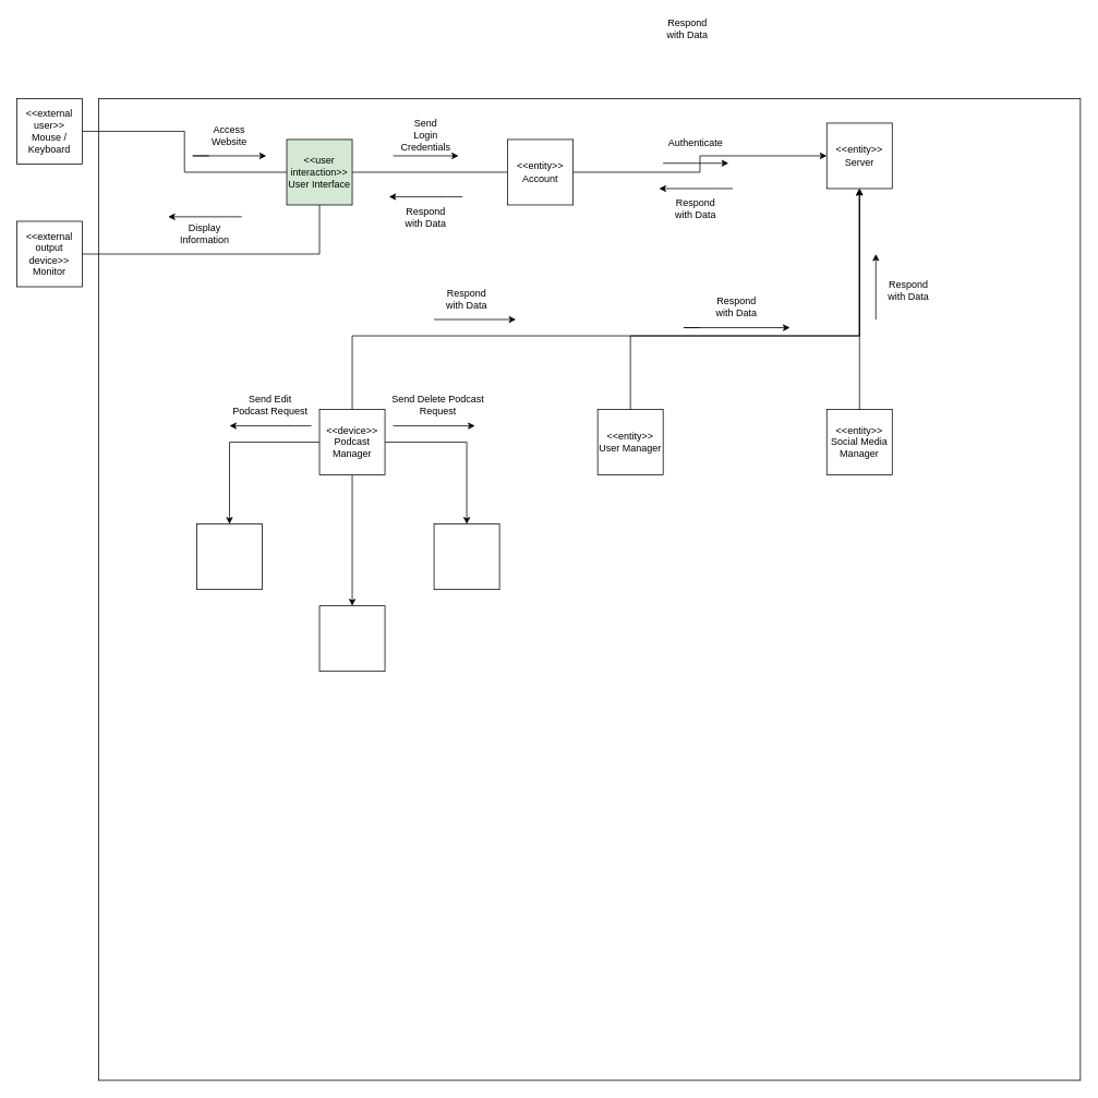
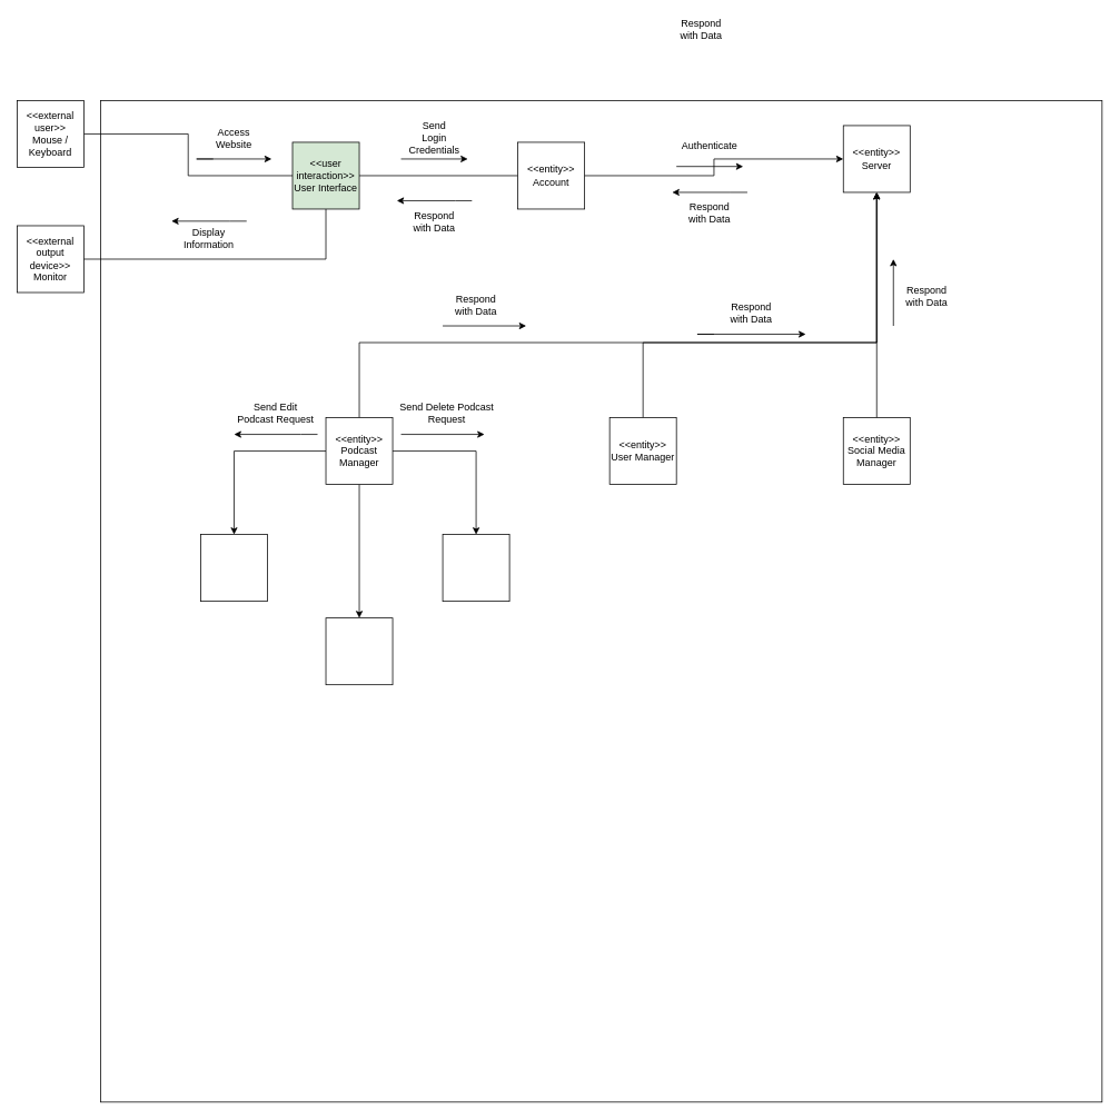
- <mxCell id="28" value="&amp;lt;&amp;lt;device&amp;gt;&amp;gt;&lt;br&gt;Podcast Manager" style="whiteSpace=wrap;html=1;aspect=fixed;" vertex="1" parent="1"><mxGeometry x="390" y="500" width="80" height="80" as="geometry" /></mxCell>
+ <mxCell id="28" value="&amp;lt;&amp;lt;entity&amp;gt;&amp;gt;&lt;br&gt;Podcast Manager" style="whiteSpace=wrap;html=1;aspect=fixed;" vertex="1" parent="1"><mxGeometry x="390" y="500" width="80" height="80" as="geometry" /></mxCell>
